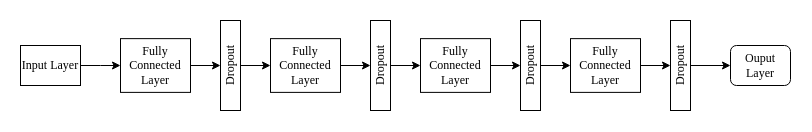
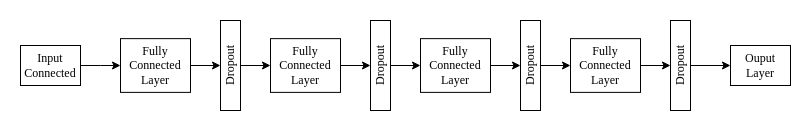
- <mxCell id="3" value="Input Layer" style="rounded=0;whiteSpace=wrap;html=1;fontFamily=Times New Roman;" vertex="1" parent="1"><mxGeometry x="20" y="45" width="60" height="40" as="geometry" /></mxCell>
+ <mxCell id="3" value="Input Connected" style="rounded=0;whiteSpace=wrap;html=1;fontFamily=Times New Roman;" vertex="1" parent="1"><mxGeometry x="20" y="45" width="60" height="40" as="geometry" /></mxCell>
- <mxCell id="23" value="Ouput Layer" style="whiteSpace=wrap;html=1;fontFamily=Times New Roman;rounded=1;" vertex="1" parent="1"><mxGeometry x="730" y="45" width="60" height="40" as="geometry" /></mxCell>
+ <mxCell id="23" value="Ouput Layer" style="rounded=0;whiteSpace=wrap;html=1;fontFamily=Times New Roman;" vertex="1" parent="1"><mxGeometry x="730" y="45" width="60" height="40" as="geometry" /></mxCell>
